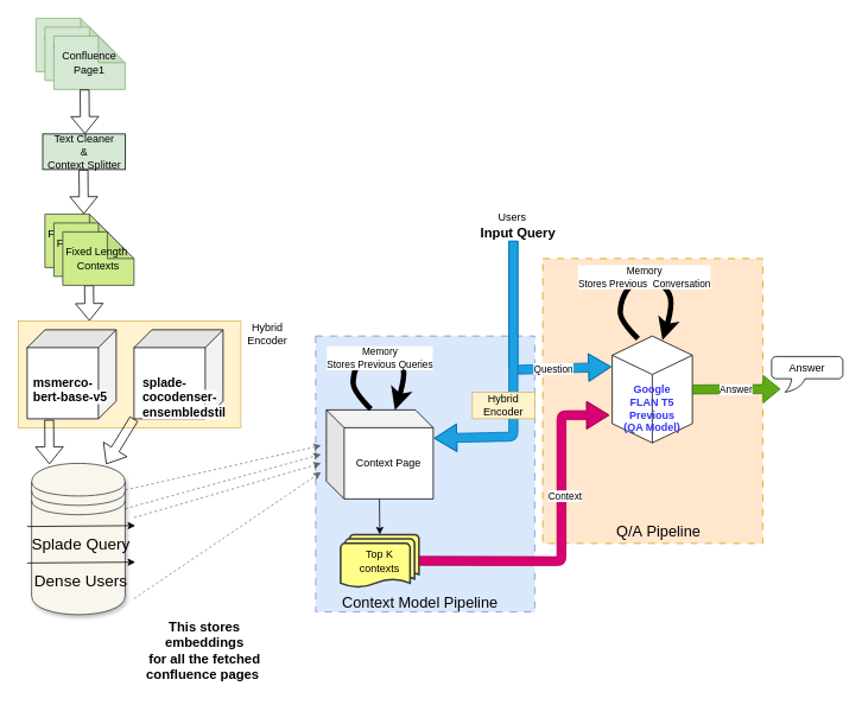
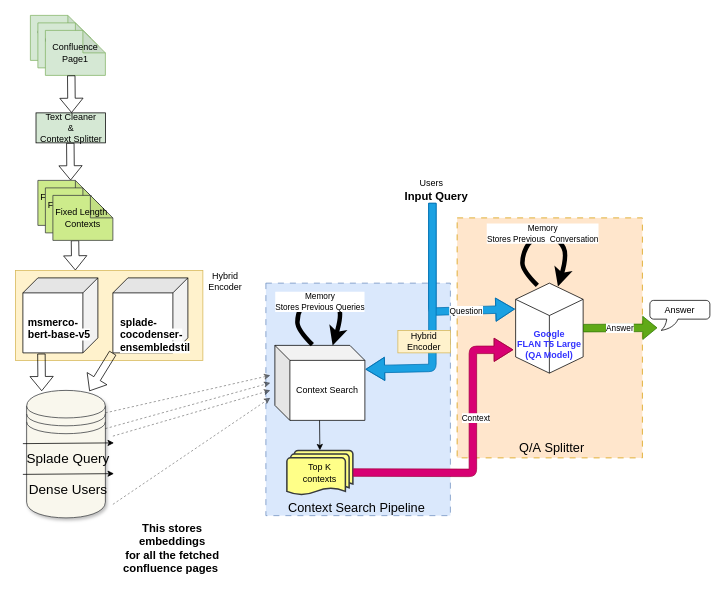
- <mxCell id="40" value="&lt;b&gt;&lt;font color=&quot;#3333ff&quot;&gt;&lt;br&gt;&lt;br&gt;&lt;br&gt;Google&lt;br style=&quot;border-color: var(--border-color);&quot;&gt;FLAN T5 Previous&lt;br style=&quot;border-color: var(--border-color);&quot;&gt;(QA Model)&lt;/font&gt;&lt;/b&gt;" style="html=1;whiteSpace=wrap;shape=isoCube2;backgroundOutline=1;isoAngle=15;" vertex="1" parent="1"><mxGeometry x="687" y="377" width="90" height="120" as="geometry" /></mxCell>
+ <mxCell id="40" value="&lt;b&gt;&lt;font color=&quot;#3333ff&quot;&gt;&lt;br&gt;&lt;br&gt;&lt;br&gt;Google&lt;br style=&quot;border-color: var(--border-color);&quot;&gt;FLAN T5 Large&lt;br style=&quot;border-color: var(--border-color);&quot;&gt;(QA Model)&lt;/font&gt;&lt;/b&gt;" style="html=1;whiteSpace=wrap;shape=isoCube2;backgroundOutline=1;isoAngle=15;" vertex="1" parent="1"><mxGeometry x="687" y="377" width="90" height="120" as="geometry" /></mxCell>
- <mxCell id="29" value="Context Page" style="shape=cube;whiteSpace=wrap;html=1;boundedLbl=1;backgroundOutline=1;darkOpacity=0.05;darkOpacity2=0.1;" vertex="1" parent="1"><mxGeometry x="366" y="460" width="120" height="100" as="geometry" /></mxCell>
+ <mxCell id="29" value="Context Search" style="shape=cube;whiteSpace=wrap;html=1;boundedLbl=1;backgroundOutline=1;darkOpacity=0.05;darkOpacity2=0.1;" vertex="1" parent="1"><mxGeometry x="366" y="460" width="120" height="100" as="geometry" /></mxCell>
- <mxCell id="51" value="Q/A&amp;nbsp;&lt;span style=&quot;color: rgb(0, 0, 0); font-family: Helvetica; font-size: 17px; font-style: normal; font-variant-ligatures: normal; font-variant-caps: normal; font-weight: 400; letter-spacing: normal; orphans: 2; text-align: center; text-indent: 0px; text-transform: none; widows: 2; word-spacing: 0px; -webkit-text-stroke-width: 0px; text-decoration-thickness: initial; text-decoration-style: initial; text-decoration-color: initial; float: none; display: inline !important;&quot;&gt;Pipeline&lt;/span&gt;" style="text;whiteSpace=wrap;html=1;fontSize=17;" vertex="1" parent="1"><mxGeometry x="690" y="580" width="100" height="40" as="geometry" /></mxCell>
+ <mxCell id="51" value="Q/A&amp;nbsp;&lt;span style=&quot;color: rgb(0, 0, 0); font-family: Helvetica; font-size: 17px; font-style: normal; font-variant-ligatures: normal; font-variant-caps: normal; font-weight: 400; letter-spacing: normal; orphans: 2; text-align: center; text-indent: 0px; text-transform: none; widows: 2; word-spacing: 0px; -webkit-text-stroke-width: 0px; text-decoration-thickness: initial; text-decoration-style: initial; text-decoration-color: initial; float: none; display: inline !important;&quot;&gt;Splitter&lt;/span&gt;" style="text;whiteSpace=wrap;html=1;fontSize=17;" vertex="1" parent="1"><mxGeometry x="690" y="580" width="100" height="40" as="geometry" /></mxCell>
- <mxCell id="50" value="Context Model&amp;nbsp;&lt;span style=&quot;color: rgb(0, 0, 0); font-family: Helvetica; font-size: 17px; font-style: normal; font-variant-ligatures: normal; font-variant-caps: normal; font-weight: 400; letter-spacing: normal; orphans: 2; text-align: center; text-indent: 0px; text-transform: none; widows: 2; word-spacing: 0px; -webkit-text-stroke-width: 0px; text-decoration-thickness: initial; text-decoration-style: initial; text-decoration-color: initial; float: none; display: inline !important;&quot;&gt;Pipeline&lt;/span&gt;" style="text;whiteSpace=wrap;html=1;fontSize=17;" vertex="1" parent="1"><mxGeometry x="382" y="660" width="190" height="40" as="geometry" /></mxCell>
+ <mxCell id="50" value="Context Search&amp;nbsp;&lt;span style=&quot;color: rgb(0, 0, 0); font-family: Helvetica; font-size: 17px; font-style: normal; font-variant-ligatures: normal; font-variant-caps: normal; font-weight: 400; letter-spacing: normal; orphans: 2; text-align: center; text-indent: 0px; text-transform: none; widows: 2; word-spacing: 0px; -webkit-text-stroke-width: 0px; text-decoration-thickness: initial; text-decoration-style: initial; text-decoration-color: initial; float: none; display: inline !important;&quot;&gt;Pipeline&lt;/span&gt;" style="text;whiteSpace=wrap;html=1;fontSize=17;" vertex="1" parent="1"><mxGeometry x="382" y="660" width="190" height="40" as="geometry" /></mxCell>
